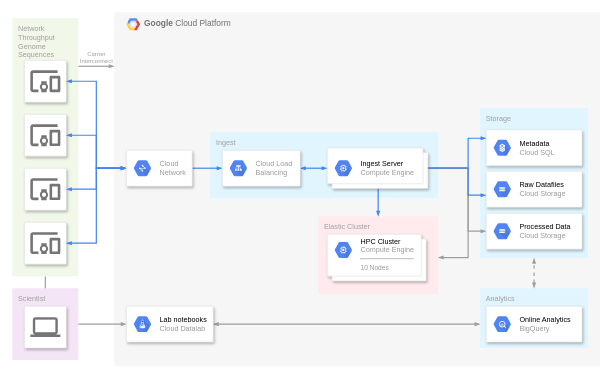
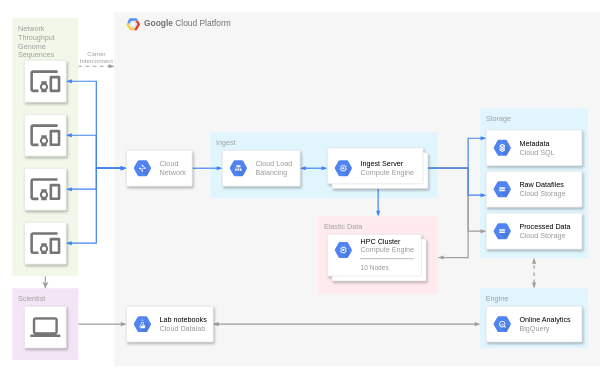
- <mxCell id="10" value="Carrier&lt;br style=&quot;font-size: 10px;&quot;&gt;Interconnect&lt;br style=&quot;font-size: 10px;&quot;&gt;" style="edgeStyle=orthogonalEdgeStyle;rounded=0;html=1;labelBackgroundColor=none;startFill=1;startSize=4;endArrow=blockThin;endFill=1;endSize=4;jettySize=auto;orthogonalLoop=1;strokeColor=#9E9E9E;strokeWidth=2;fontSize=10;fontColor=#9E9E9E;align=center;dashed=0;verticalAlign=bottom;" parent="1" source="11" target="2" edge="1"><mxGeometry relative="1" as="geometry"><Array as="points"><mxPoint x="150" y="110" /><mxPoint x="150" y="110" /></Array></mxGeometry></mxCell>
+ <mxCell id="10" value="Carrier&lt;br style=&quot;font-size: 10px;&quot;&gt;Interconnect&lt;br style=&quot;font-size: 10px;&quot;&gt;" style="edgeStyle=orthogonalEdgeStyle;rounded=0;html=1;labelBackgroundColor=none;startFill=1;startSize=4;endArrow=blockThin;endFill=1;endSize=4;jettySize=auto;orthogonalLoop=1;strokeColor=#9E9E9E;strokeWidth=2;fontSize=10;fontColor=#9E9E9E;align=center;dashed=1;verticalAlign=bottom;" parent="1" source="11" target="2" edge="1"><mxGeometry relative="1" as="geometry"><Array as="points"><mxPoint x="150" y="110" /><mxPoint x="150" y="110" /></Array></mxGeometry></mxCell>
- <mxCell id="4" value="Elastic Cluster" style="rounded=1;absoluteArcSize=1;arcSize=2;html=1;strokeColor=none;gradientColor=none;shadow=0;dashed=0;fontSize=12;fontColor=#9E9E9E;align=left;verticalAlign=top;spacing=10;spacingTop=-4;fillColor=#FFEBEE;" parent="1" vertex="1"><mxGeometry x="530" y="360" width="200" height="130" as="geometry" /></mxCell>
+ <mxCell id="4" value="Elastic Data" style="rounded=1;absoluteArcSize=1;arcSize=2;html=1;strokeColor=none;gradientColor=none;shadow=0;dashed=0;fontSize=12;fontColor=#9E9E9E;align=left;verticalAlign=top;spacing=10;spacingTop=-4;fillColor=#FFEBEE;" parent="1" vertex="1"><mxGeometry x="530" y="360" width="200" height="130" as="geometry" /></mxCell>
- <mxCell id="9" style="edgeStyle=orthogonalEdgeStyle;rounded=0;html=1;labelBackgroundColor=none;startFill=1;startSize=4;endArrow=none;endFill=0;endSize=4;jettySize=auto;orthogonalLoop=1;strokeColor=#9E9E9E;strokeWidth=2;fontSize=12;fontColor=#000000;align=left;dashed=0;" parent="1" source="11" target="8" edge="1"><mxGeometry relative="1" as="geometry" /></mxCell>
+ <mxCell id="9" style="edgeStyle=orthogonalEdgeStyle;rounded=0;html=1;labelBackgroundColor=none;startFill=1;startSize=4;endArrow=classic;endFill=0;endSize=4;jettySize=auto;orthogonalLoop=1;strokeColor=#9E9E9E;strokeWidth=2;fontSize=12;fontColor=#000000;align=left;dashed=0;" parent="1" source="11" target="8" edge="1"><mxGeometry relative="1" as="geometry" /></mxCell>
- <mxCell id="49" value="Analytics" style="rounded=1;absoluteArcSize=1;arcSize=2;html=1;strokeColor=none;gradientColor=none;shadow=0;dashed=0;fontSize=12;fontColor=#9E9E9E;align=left;verticalAlign=top;spacing=10;spacingTop=-4;fillColor=#E1F5FE;" parent="1" vertex="1"><mxGeometry x="800" y="480" width="180" height="100" as="geometry" /></mxCell>
+ <mxCell id="49" value="Engine" style="rounded=1;absoluteArcSize=1;arcSize=2;html=1;strokeColor=none;gradientColor=none;shadow=0;dashed=0;fontSize=12;fontColor=#9E9E9E;align=left;verticalAlign=top;spacing=10;spacingTop=-4;fillColor=#E1F5FE;" parent="1" vertex="1"><mxGeometry x="800" y="480" width="180" height="100" as="geometry" /></mxCell>
